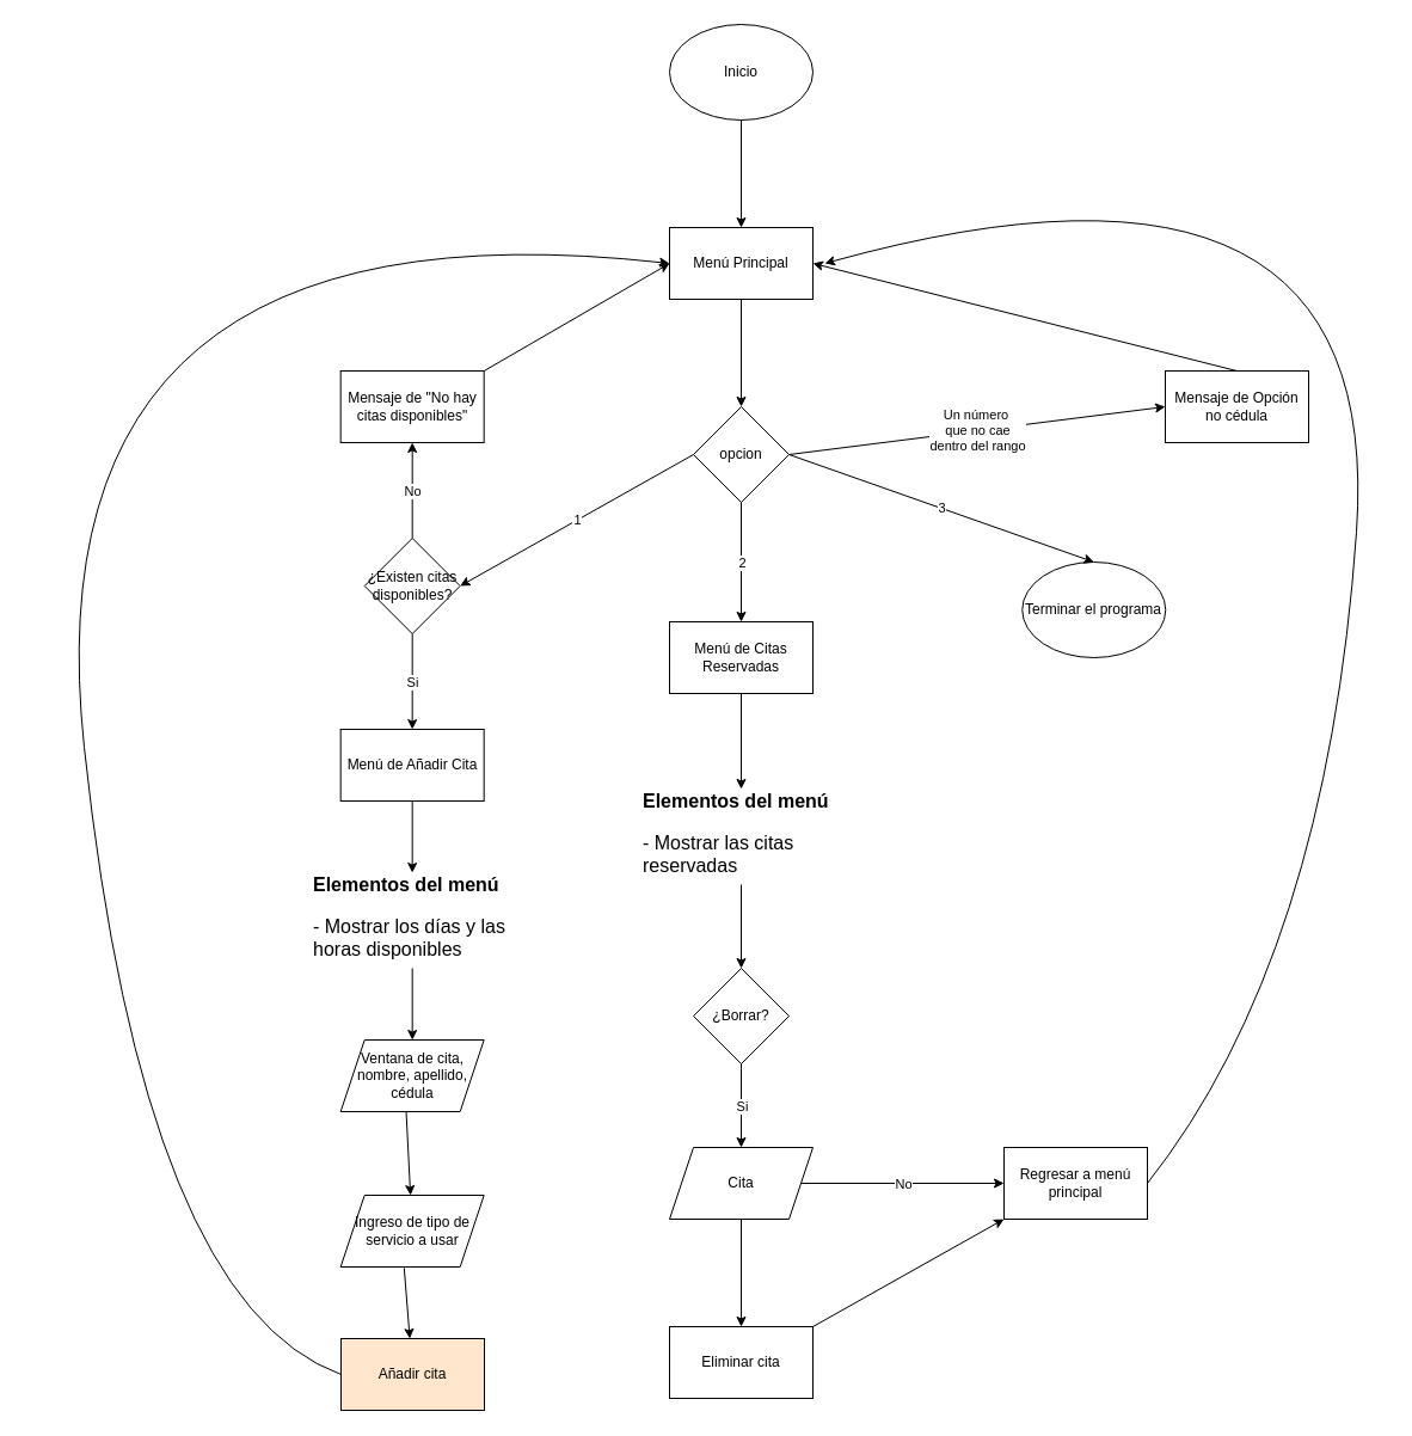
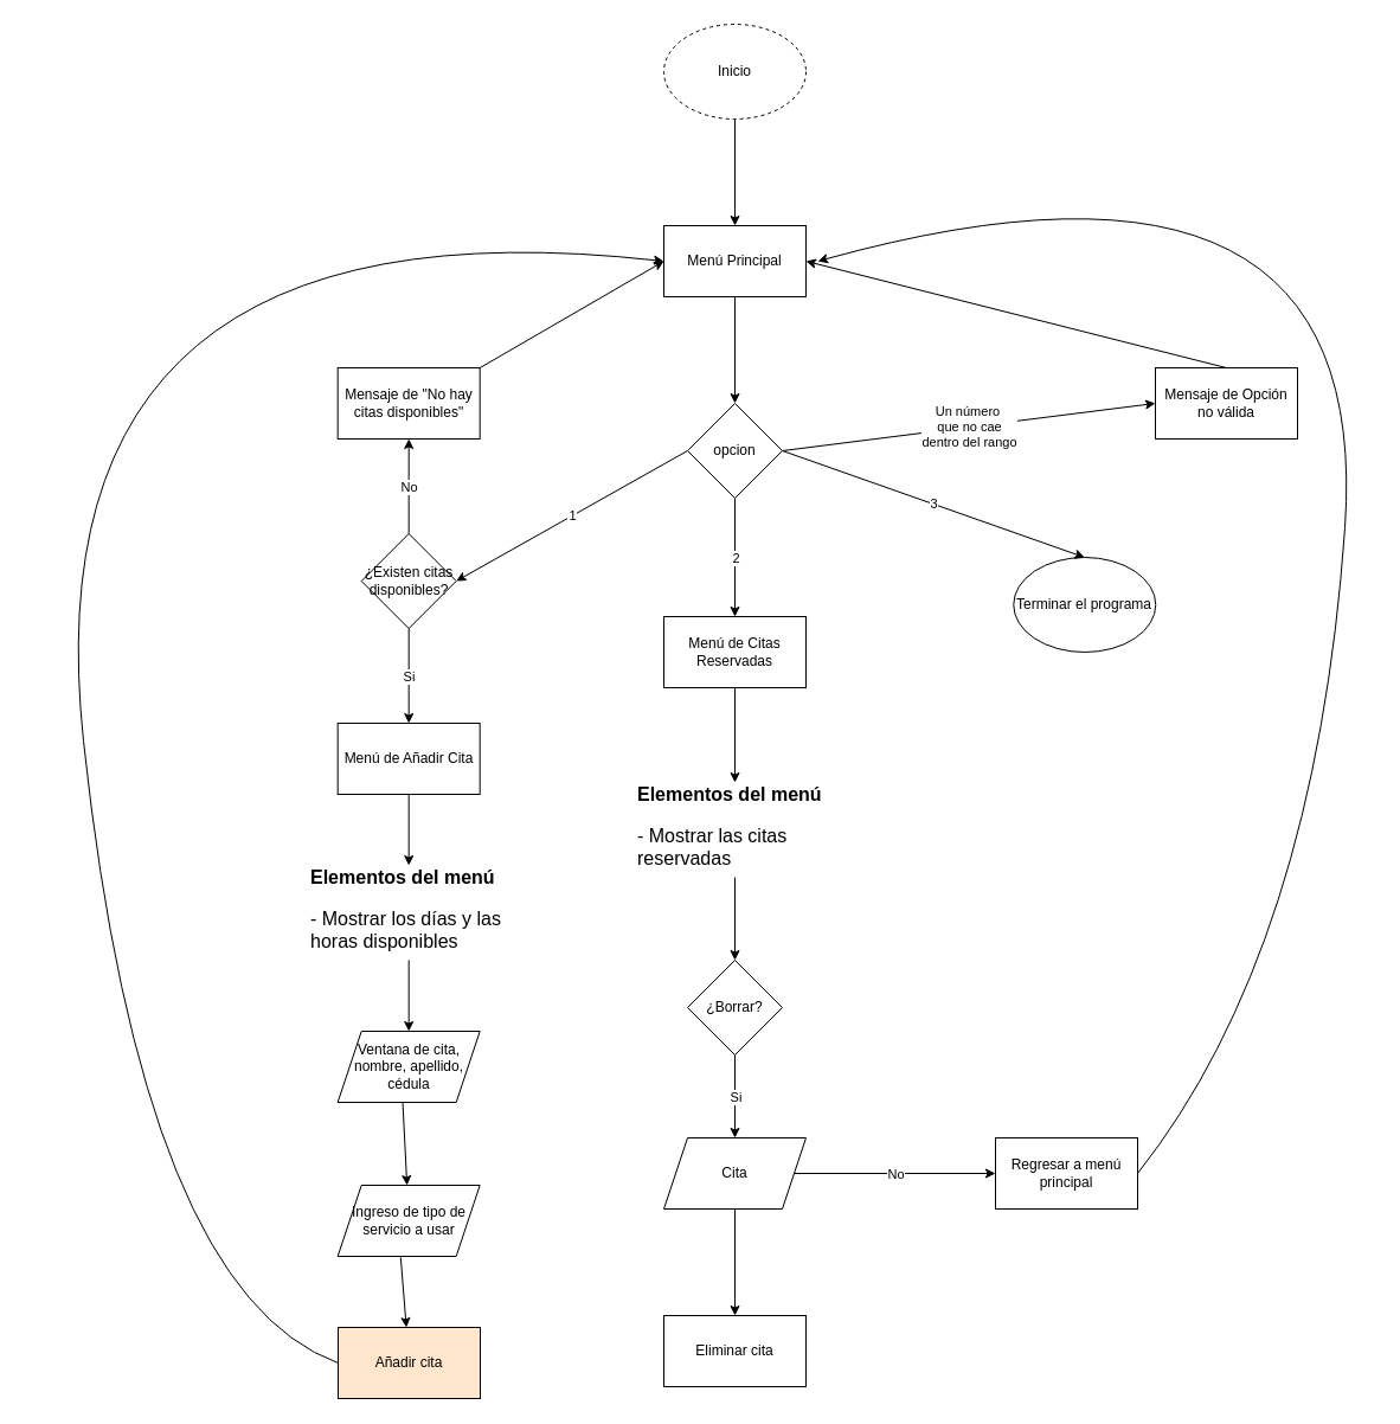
- <mxCell id="2" value="Inicio" style="ellipse;whiteSpace=wrap;html=1;" vertex="1" parent="1"><mxGeometry x="560" y="20" width="120" height="80" as="geometry" /></mxCell>
+ <mxCell id="2" value="Inicio" style="ellipse;whiteSpace=wrap;html=1;dashed=1;" vertex="1" parent="1"><mxGeometry x="560" y="20" width="120" height="80" as="geometry" /></mxCell>
- <mxCell id="18" value="Mensaje de Opción no cédula" style="rounded=0;whiteSpace=wrap;html=1;" vertex="1" parent="1"><mxGeometry x="975" y="310" width="120" height="60" as="geometry" /></mxCell>
+ <mxCell id="18" value="Mensaje de Opción no válida" style="rounded=0;whiteSpace=wrap;html=1;" vertex="1" parent="1"><mxGeometry x="975" y="310" width="120" height="60" as="geometry" /></mxCell>
- <mxCell id="48" value="" style="endArrow=classic;html=1;exitX=1;exitY=0;exitDx=0;exitDy=0;entryX=0;entryY=1;entryDx=0;entryDy=0;" edge="1" parent="1" source="44" target="43"><mxGeometry width="50" height="50" relative="1" as="geometry"><mxPoint x="730" y="1130" as="sourcePoint" /><mxPoint x="780" y="1080" as="targetPoint" /></mxGeometry></mxCell>
